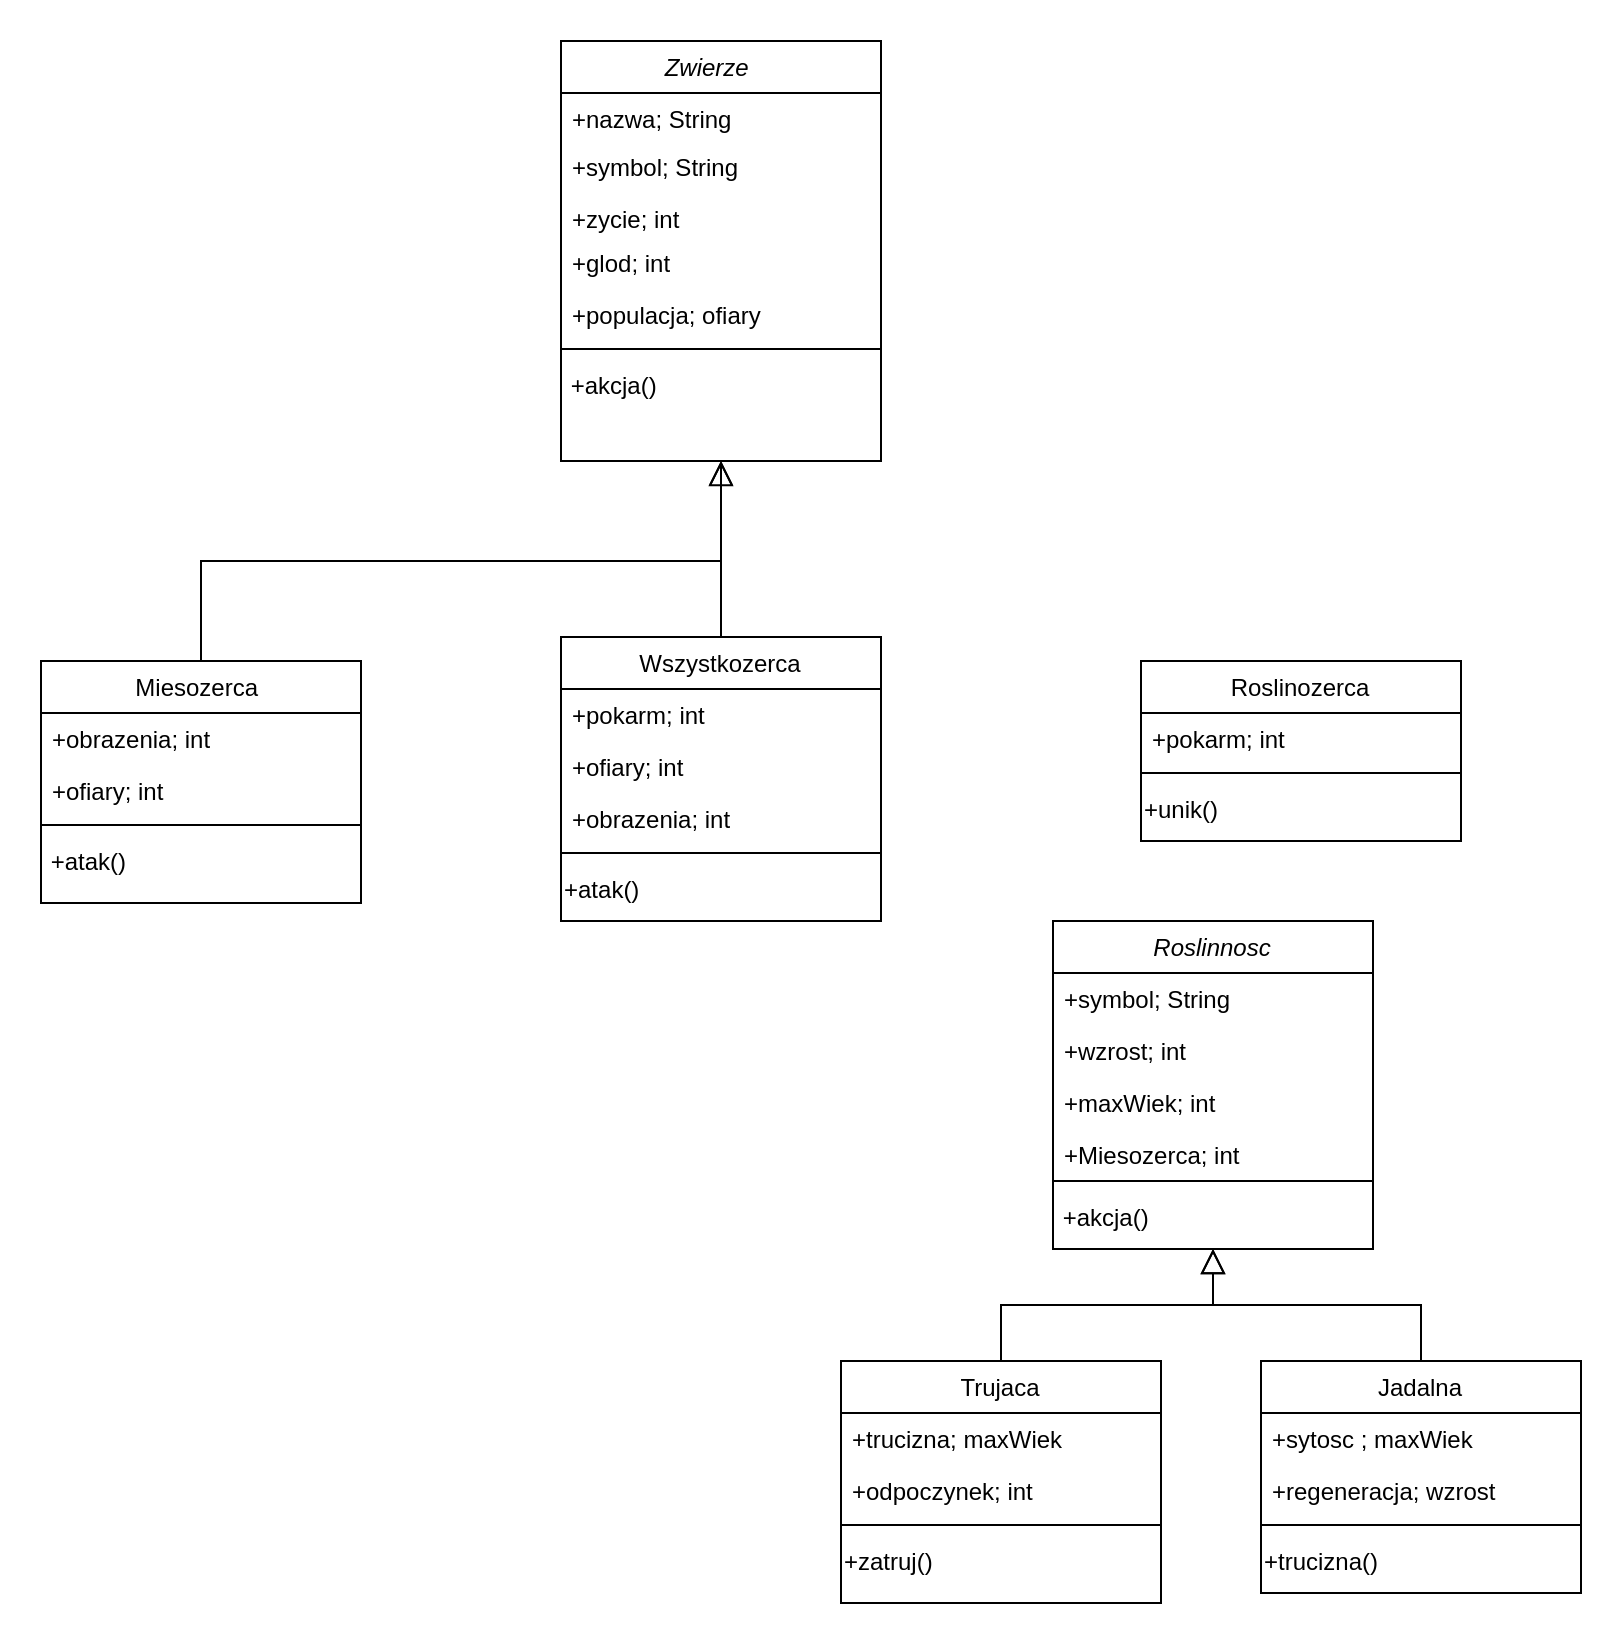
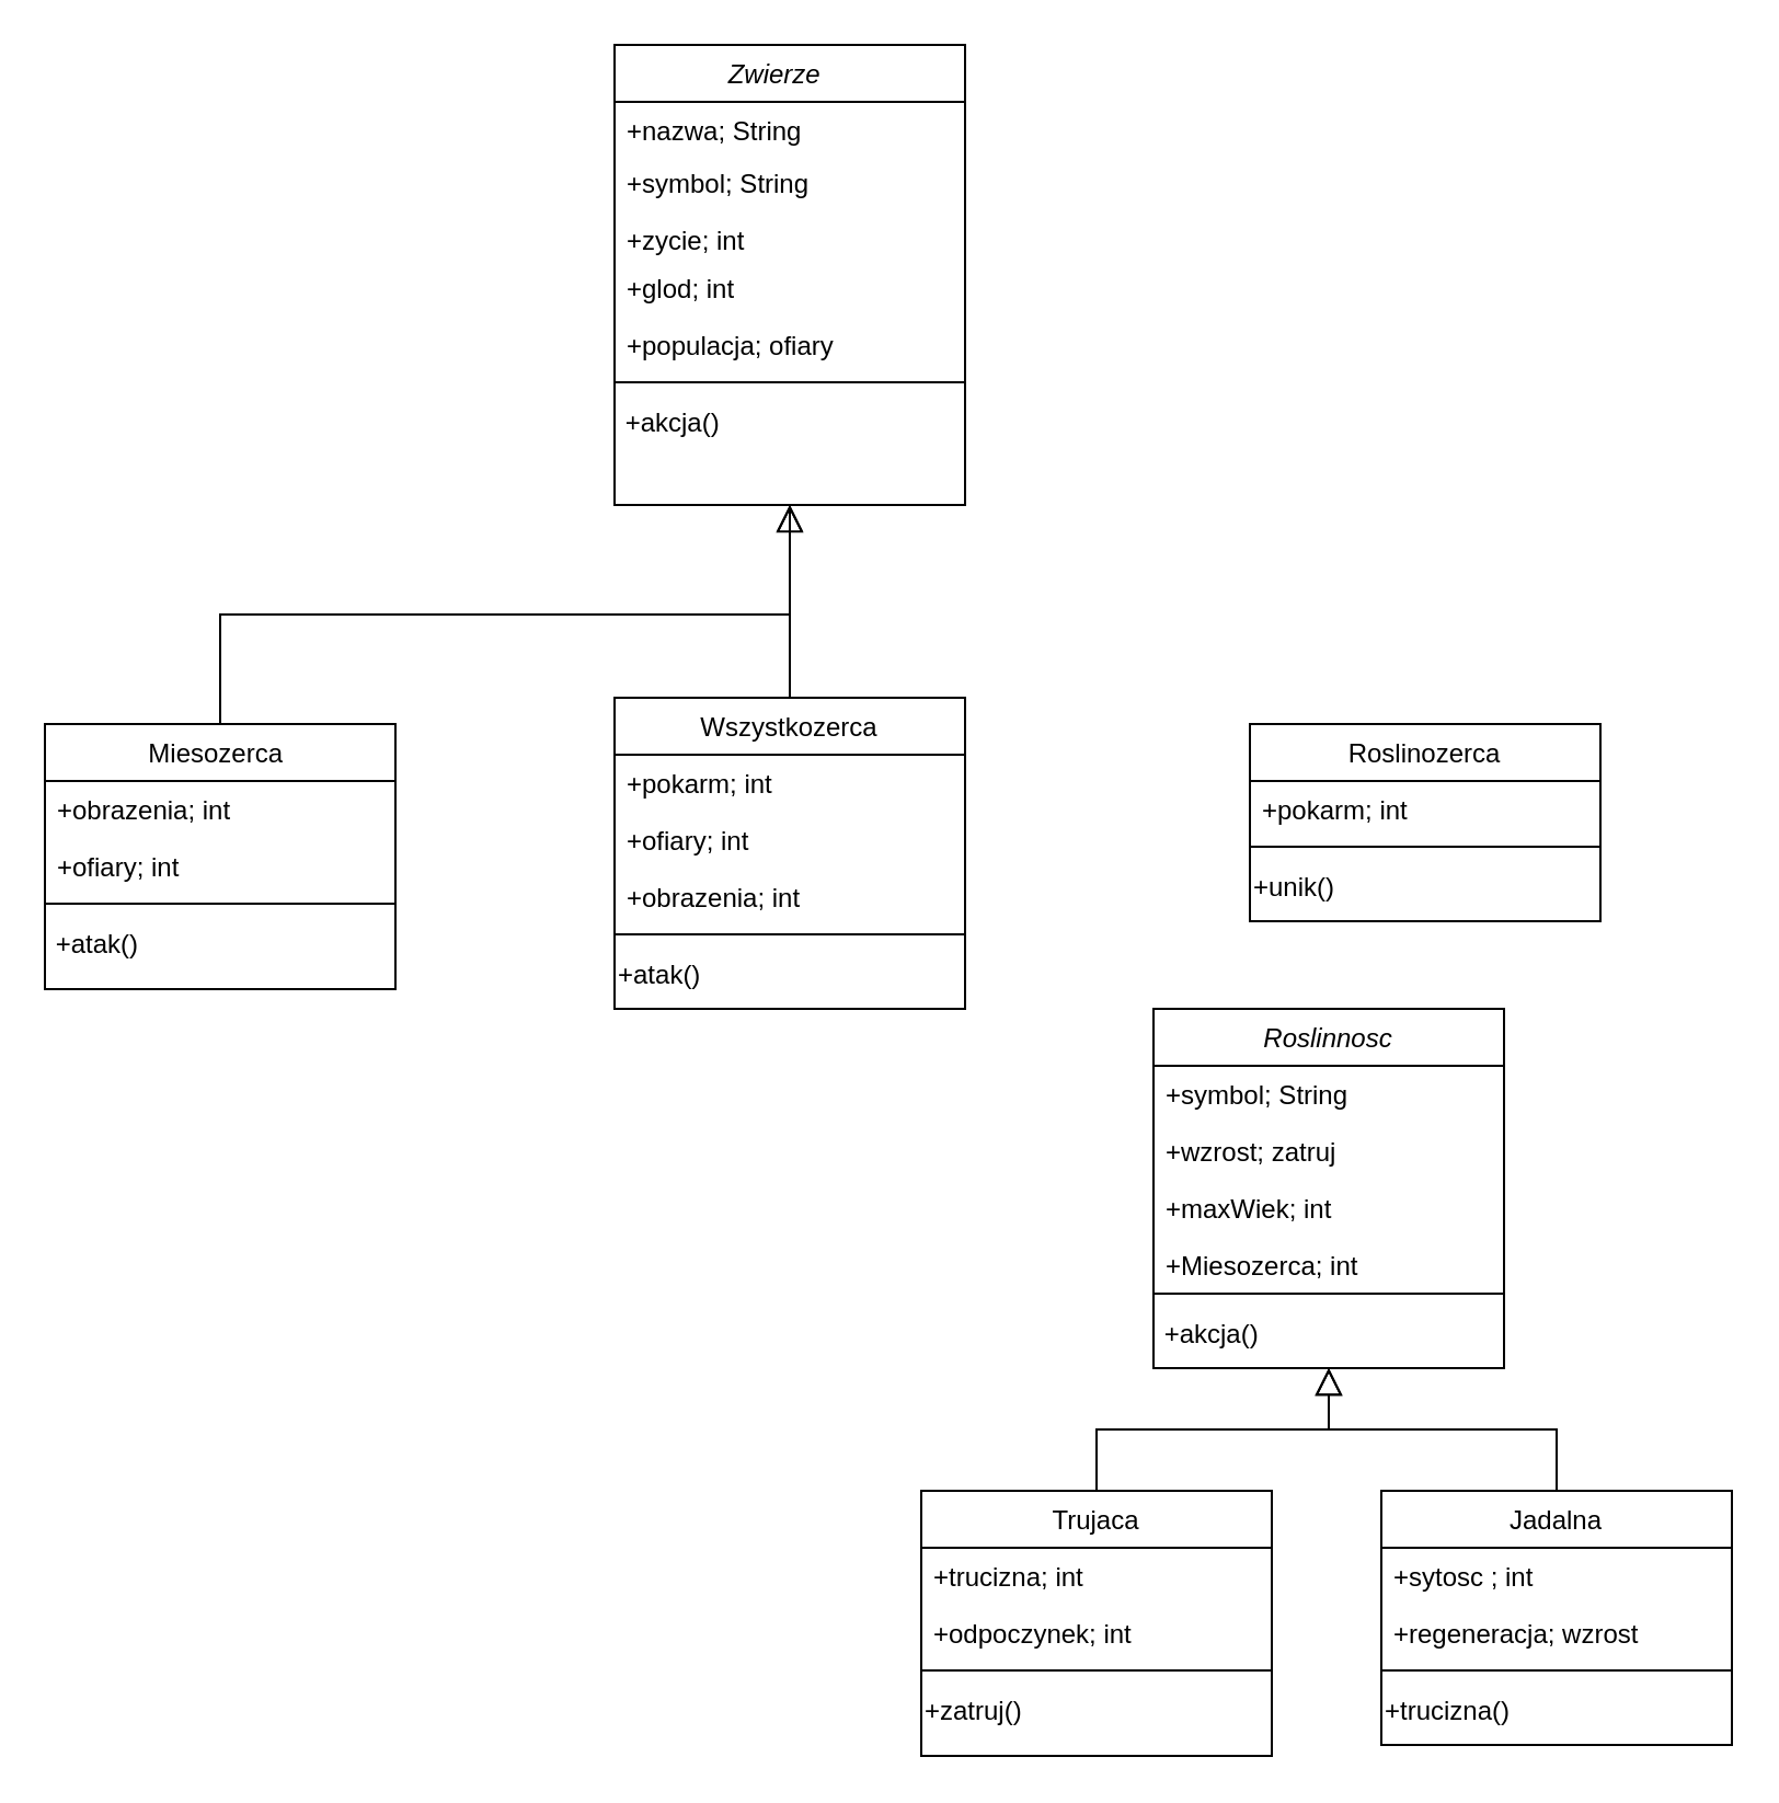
- <mxCell id="22" value="+wzrost; int" style="text;align=left;verticalAlign=top;spacingLeft=4;spacingRight=4;overflow=hidden;rotatable=0;points=[[0,0.5],[1,0.5]];portConstraint=eastwest;" parent="20" vertex="1"><mxGeometry y="52" width="160" height="26" as="geometry" /></mxCell>
+ <mxCell id="22" value="+wzrost; zatruj" style="text;align=left;verticalAlign=top;spacingLeft=4;spacingRight=4;overflow=hidden;rotatable=0;points=[[0,0.5],[1,0.5]];portConstraint=eastwest;" parent="20" vertex="1"><mxGeometry y="52" width="160" height="26" as="geometry" /></mxCell>
- <mxCell id="28" value="+trucizna; maxWiek" style="text;align=left;verticalAlign=top;spacingLeft=4;spacingRight=4;overflow=hidden;rotatable=0;points=[[0,0.5],[1,0.5]];portConstraint=eastwest;" parent="27" vertex="1"><mxGeometry y="26" width="160" height="26" as="geometry" /></mxCell>
+ <mxCell id="28" value="+trucizna; int" style="text;align=left;verticalAlign=top;spacingLeft=4;spacingRight=4;overflow=hidden;rotatable=0;points=[[0,0.5],[1,0.5]];portConstraint=eastwest;" parent="27" vertex="1"><mxGeometry y="26" width="160" height="26" as="geometry" /></mxCell>
- <mxCell id="34" value="+sytosc ; maxWiek" style="text;align=left;verticalAlign=top;spacingLeft=4;spacingRight=4;overflow=hidden;rotatable=0;points=[[0,0.5],[1,0.5]];portConstraint=eastwest;" parent="33" vertex="1"><mxGeometry y="26" width="160" height="26" as="geometry" /></mxCell>
+ <mxCell id="34" value="+sytosc ; int" style="text;align=left;verticalAlign=top;spacingLeft=4;spacingRight=4;overflow=hidden;rotatable=0;points=[[0,0.5],[1,0.5]];portConstraint=eastwest;" parent="33" vertex="1"><mxGeometry y="26" width="160" height="26" as="geometry" /></mxCell>
